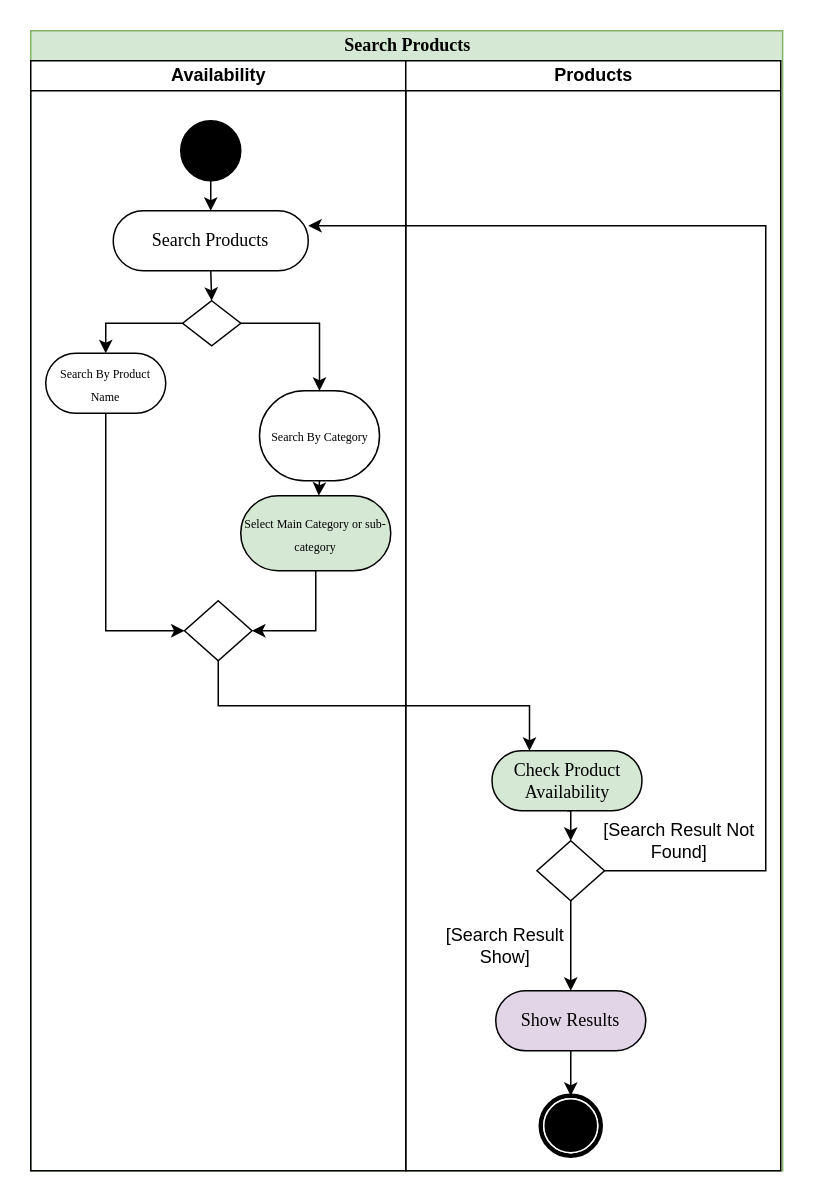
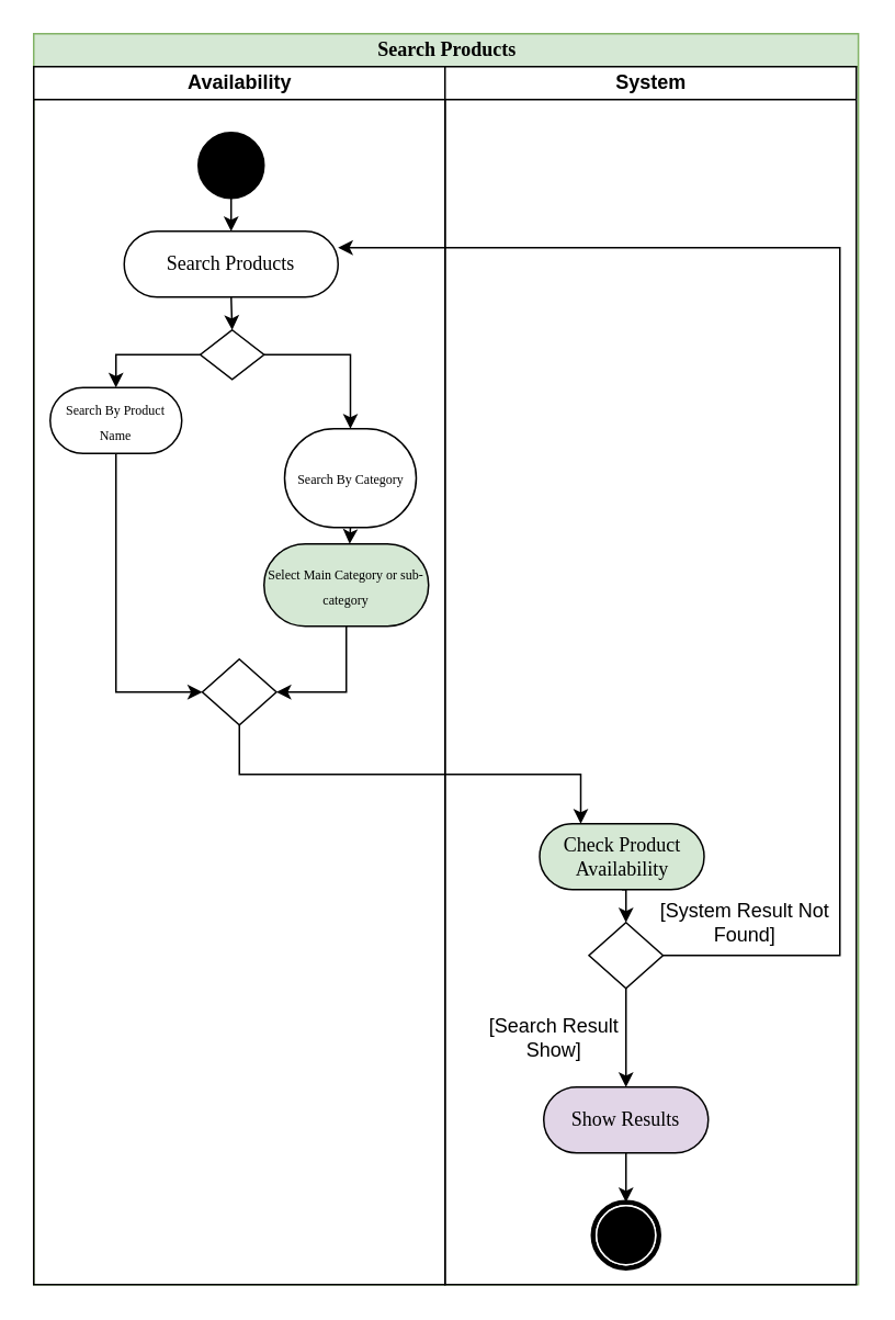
- <mxCell id="18" value="Products" style="swimlane;html=1;startSize=20;" parent="2" vertex="1"><mxGeometry x="250" y="20" width="250" height="740" as="geometry" /></mxCell>
+ <mxCell id="18" value="System" style="swimlane;html=1;startSize=20;" parent="2" vertex="1"><mxGeometry x="250" y="20" width="250" height="740" as="geometry" /></mxCell>
- <mxCell id="24" value="[Search Result Not Found]" style="text;html=1;strokeColor=none;fillColor=none;align=center;verticalAlign=middle;whiteSpace=wrap;rounded=0;" parent="18" vertex="1"><mxGeometry x="130" y="510" width="105" height="20" as="geometry" /></mxCell>
+ <mxCell id="24" value="[System Result Not Found]" style="text;html=1;strokeColor=none;fillColor=none;align=center;verticalAlign=middle;whiteSpace=wrap;rounded=0;" parent="18" vertex="1"><mxGeometry x="130" y="510" width="105" height="20" as="geometry" /></mxCell>
